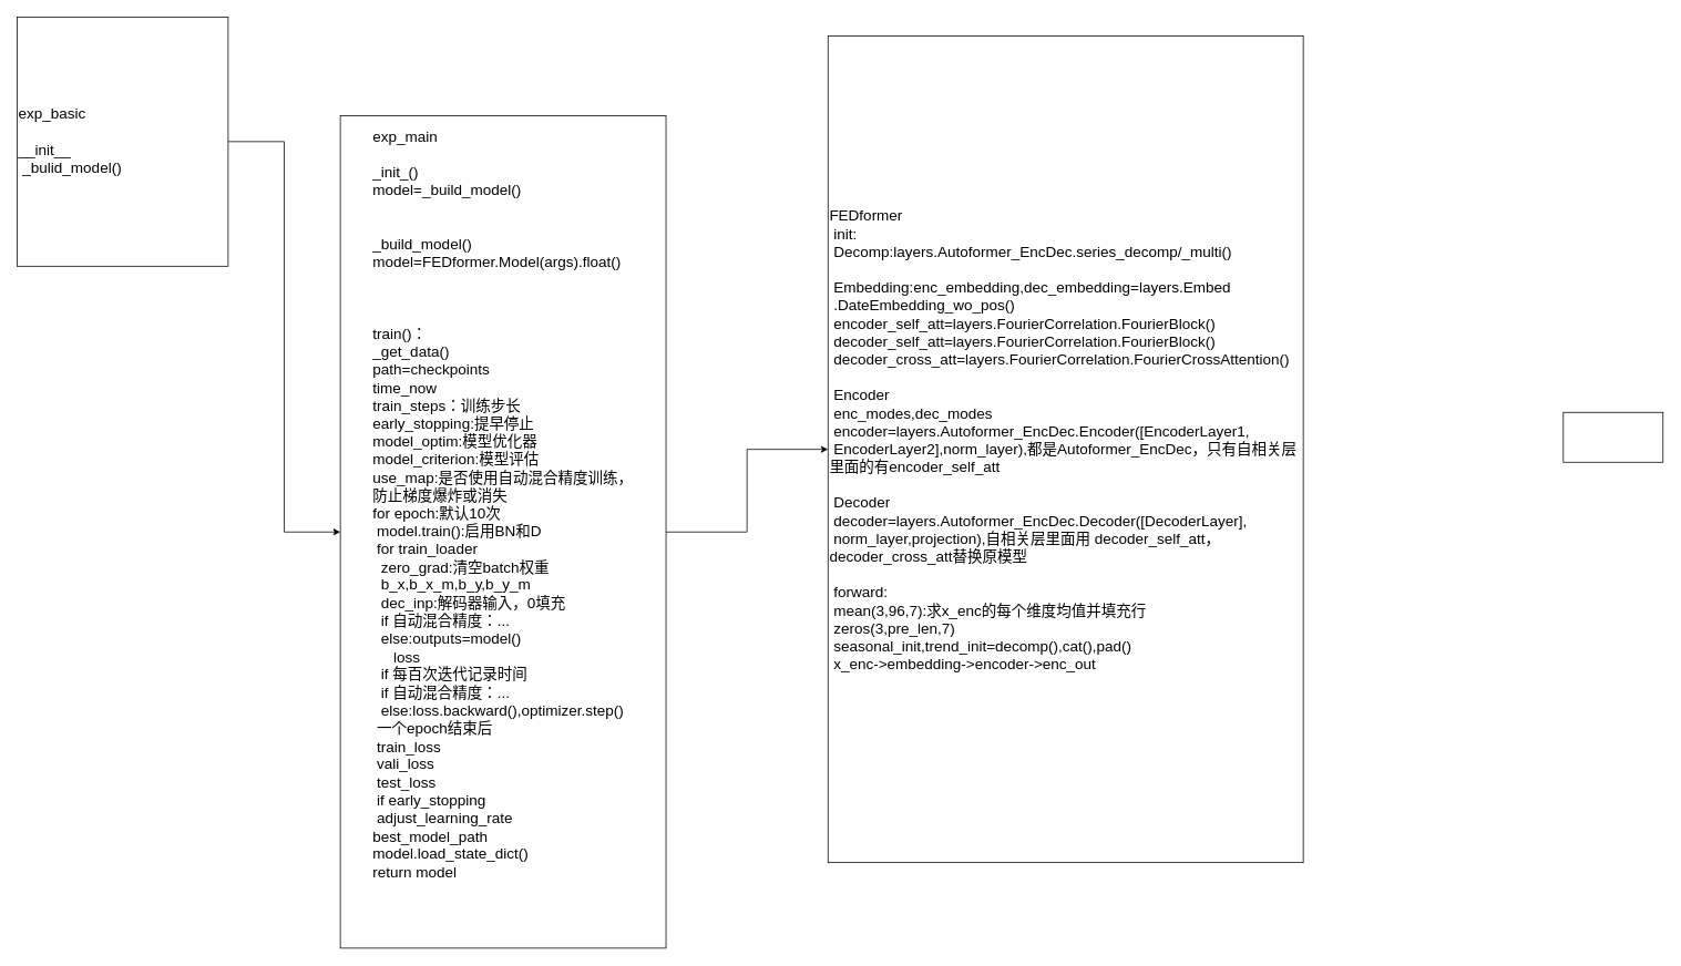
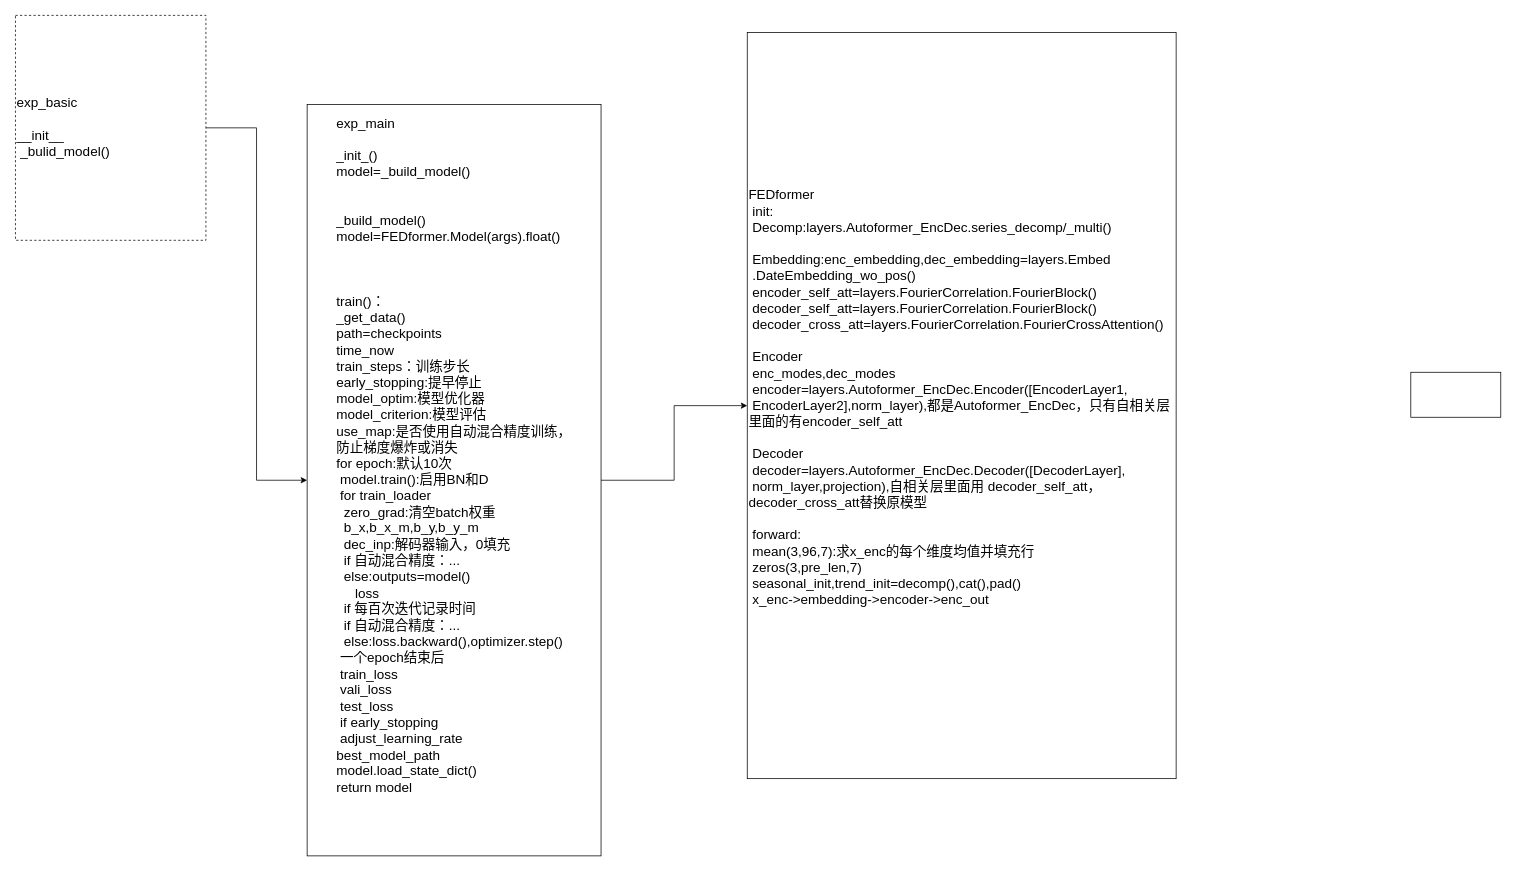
- <mxCell id="5" value="exp_basic&lt;br&gt;&lt;br&gt;__init__&lt;br&gt;&lt;span style=&quot;white-space: pre;&quot;&gt; &lt;/span&gt;_bulid_model()" style="rounded=0;whiteSpace=wrap;html=1;fontSize=18;align=left;" parent="1" vertex="1"><mxGeometry x="20" y="20" width="254" height="300" as="geometry" /></mxCell>
+ <mxCell id="5" value="exp_basic&lt;br&gt;&lt;br&gt;__init__&lt;br&gt;&lt;span style=&quot;white-space: pre;&quot;&gt; &lt;/span&gt;_bulid_model()" style="rounded=0;whiteSpace=wrap;html=1;fontSize=18;align=left;dashed=1;" parent="1" vertex="1"><mxGeometry x="20" y="20" width="254" height="300" as="geometry" /></mxCell>
